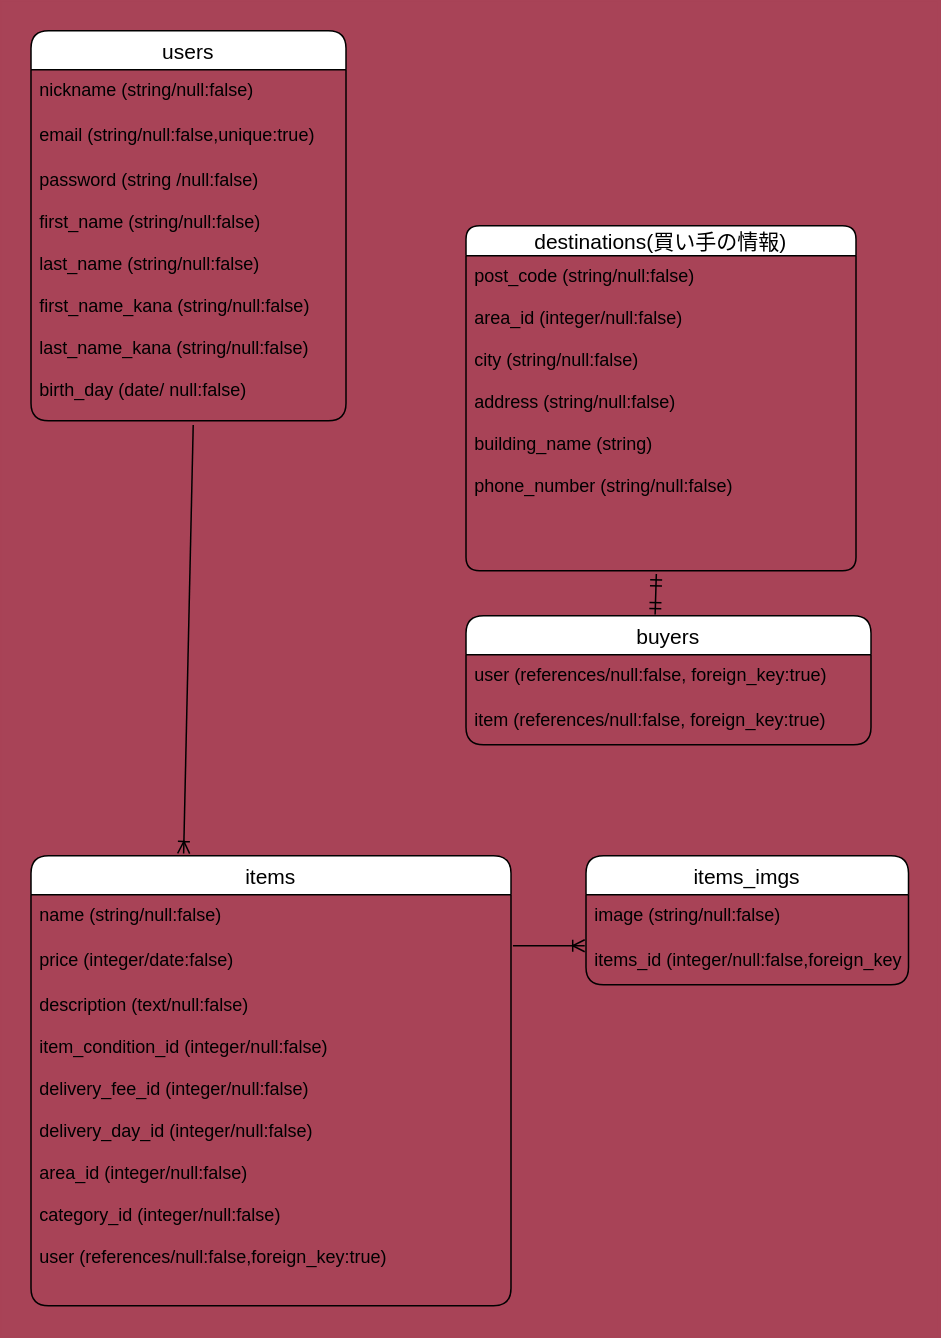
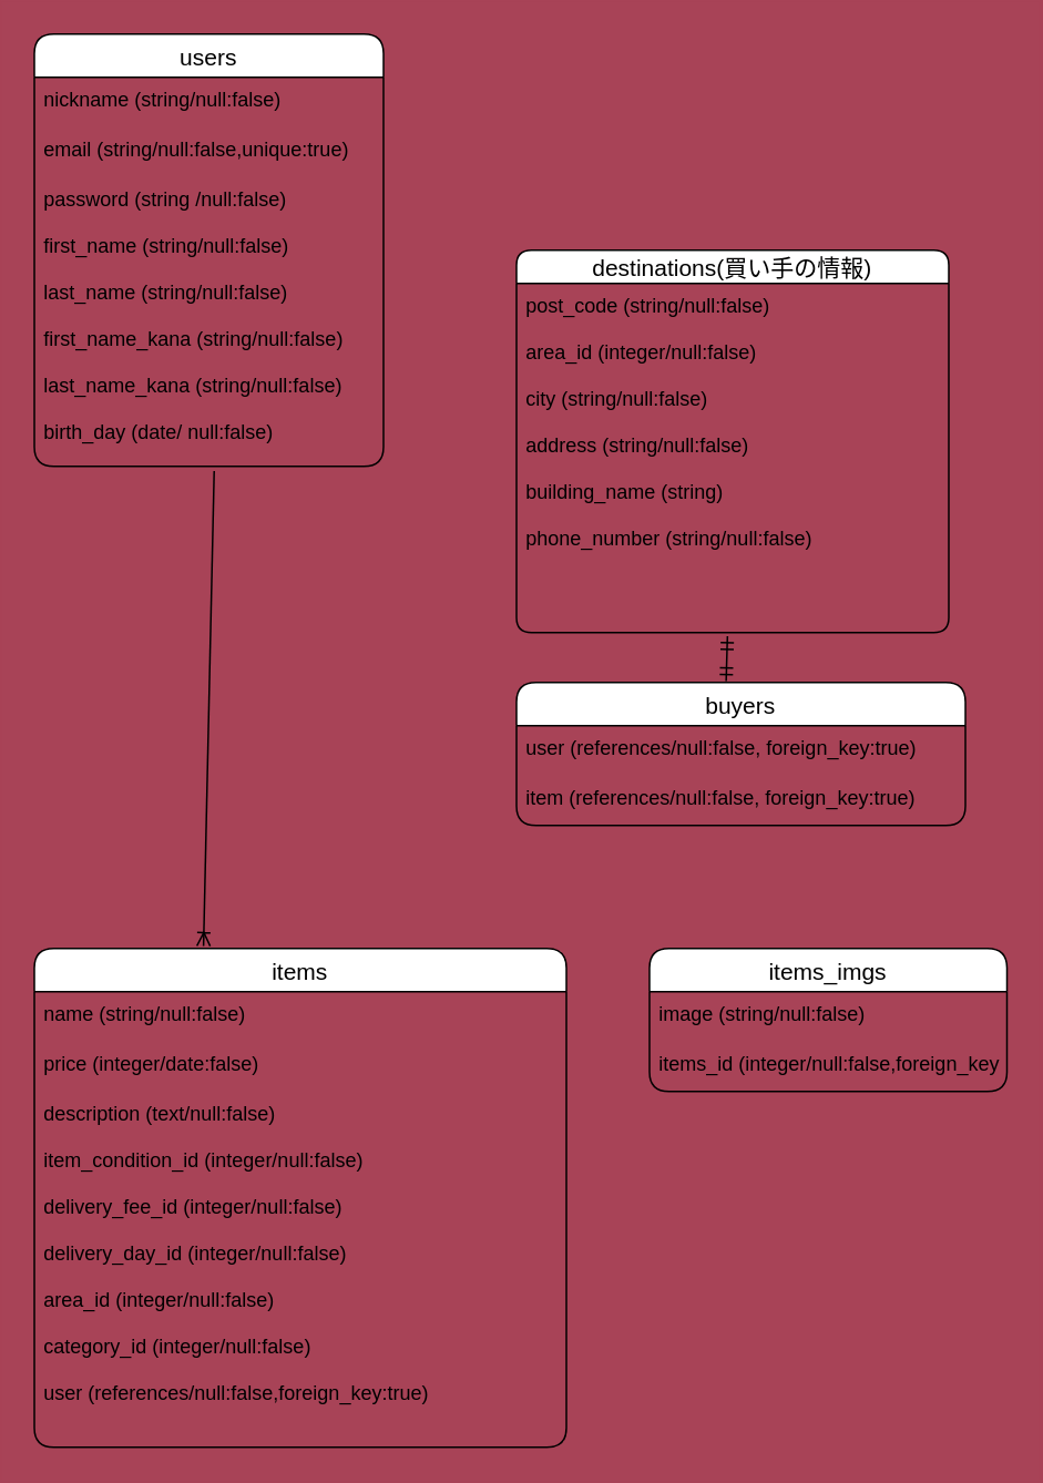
- <mxCell id="20" value="" style="fontSize=12;html=1;endArrow=ERoneToMany;exitX=1.004;exitY=0.133;exitDx=0;exitDy=0;exitPerimeter=0;entryX=-0.004;entryY=0.133;entryDx=0;entryDy=0;entryPerimeter=0;rounded=1;" parent="1" source="8" target="17" edge="1"><mxGeometry width="100" height="100" relative="1" as="geometry"><mxPoint x="290" y="730" as="sourcePoint" /><mxPoint x="390" y="630" as="targetPoint" /></mxGeometry></mxCell>
